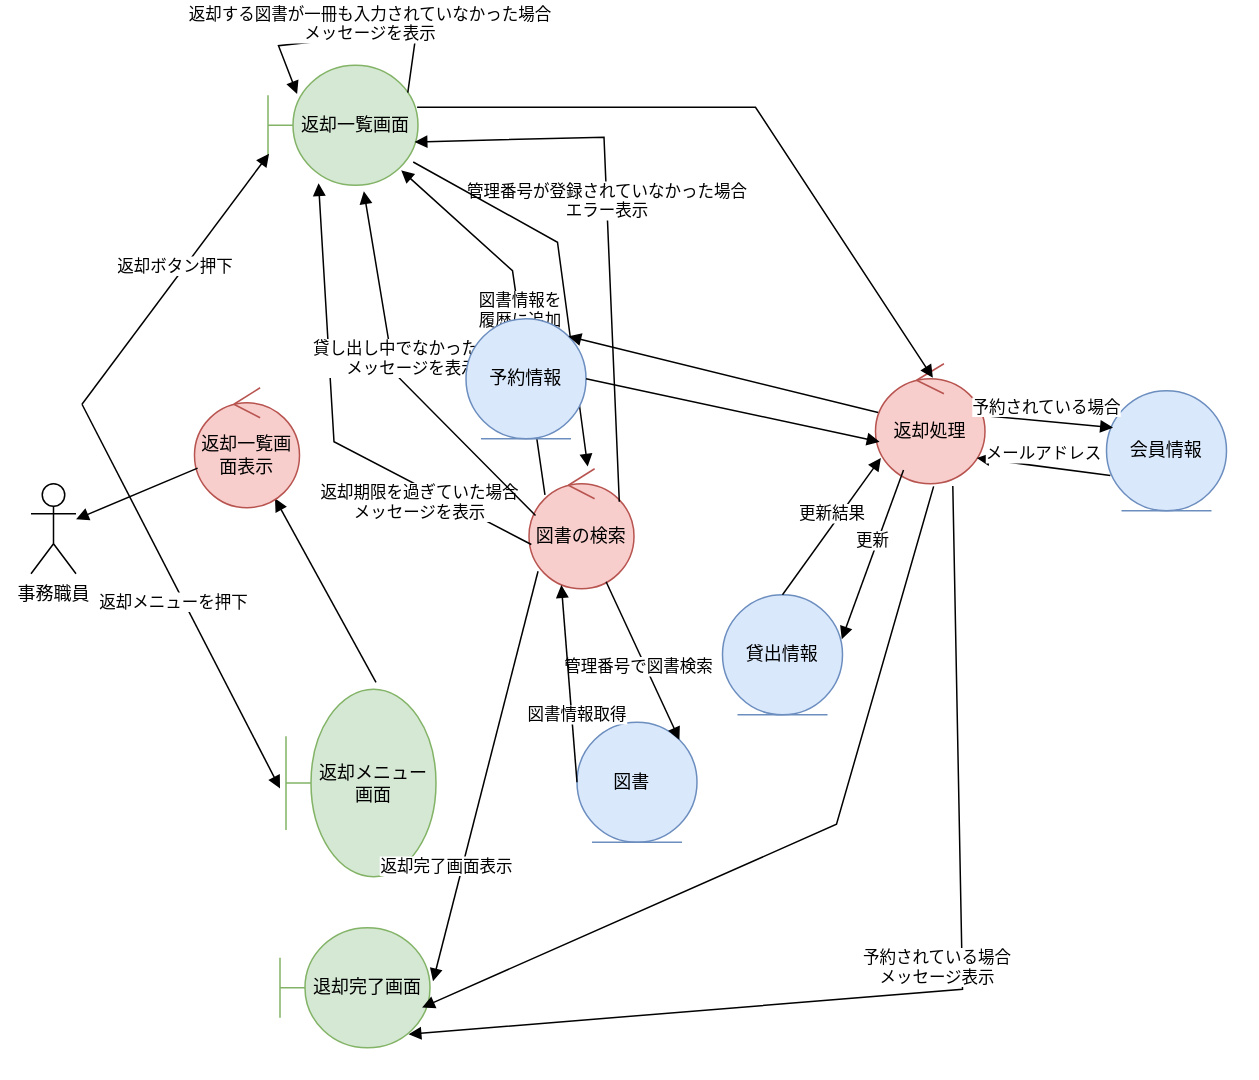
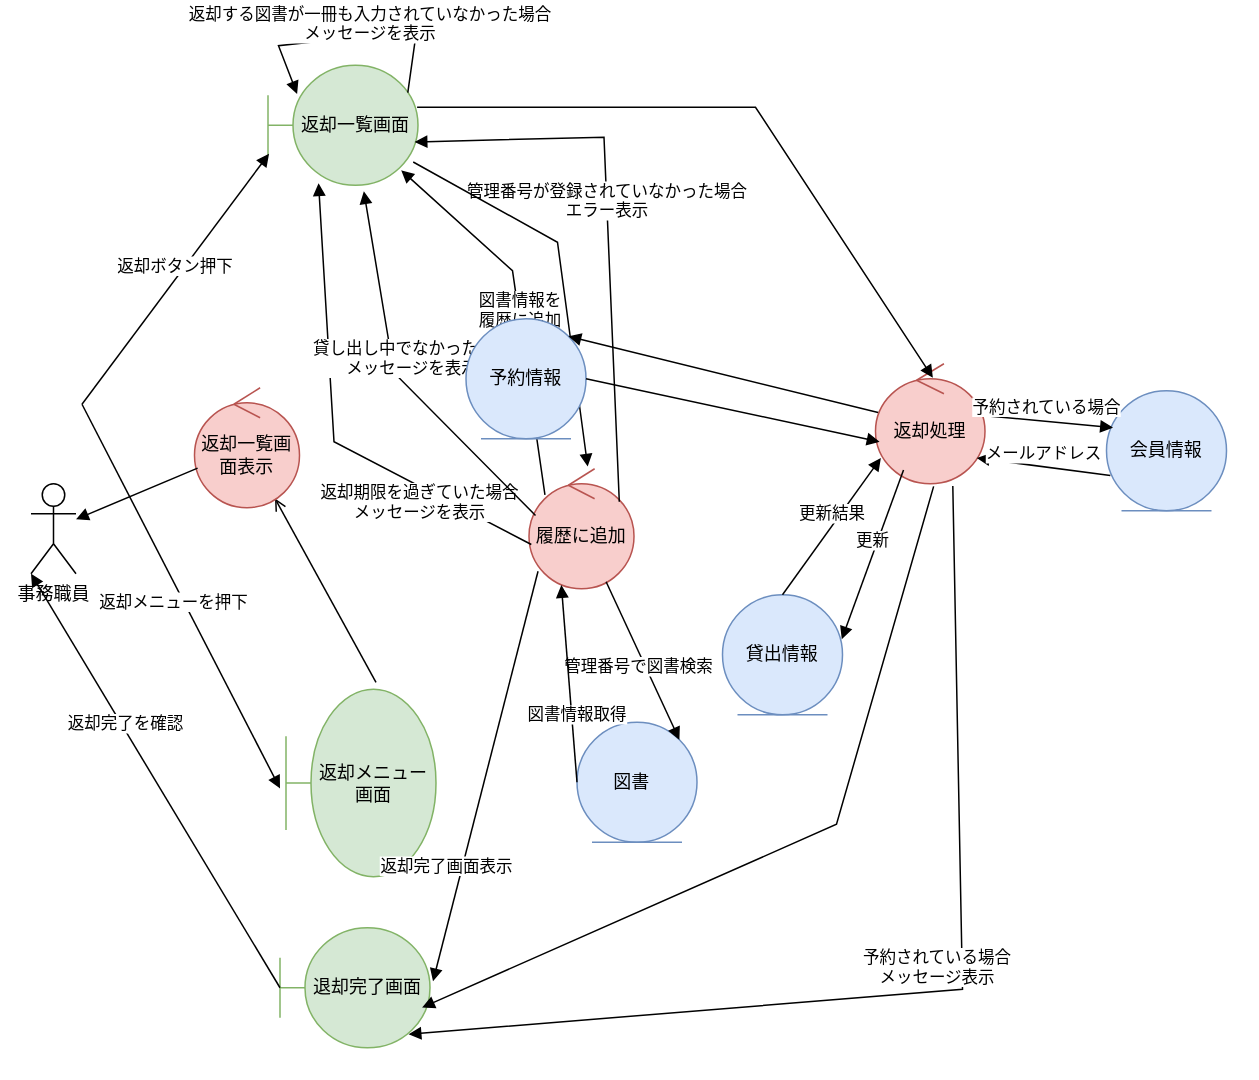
- <mxCell id="16" value="" style="html=1;verticalAlign=bottom;endArrow=block;curved=0;rounded=0;exitX=0.6;exitY=-0.037;exitDx=0;exitDy=0;exitPerimeter=0;" edge="1" parent="1" source="3" target="17"><mxGeometry x="0.311" width="80" relative="1" as="geometry"><mxPoint x="244" y="186" as="sourcePoint" /><mxPoint x="244" y="99" as="targetPoint" /><mxPoint as="offset" /></mxGeometry></mxCell>
+ <mxCell id="16" value="" style="html=1;verticalAlign=bottom;endArrow=open;curved=0;rounded=0;exitX=0.6;exitY=-0.037;exitDx=0;exitDy=0;exitPerimeter=0;" edge="1" parent="1" source="3" target="17"><mxGeometry x="0.311" width="80" relative="1" as="geometry"><mxPoint x="244" y="186" as="sourcePoint" /><mxPoint x="244" y="99" as="targetPoint" /><mxPoint as="offset" /></mxGeometry></mxCell>
- <mxCell id="6" value="図書の検索" style="ellipse;shape=umlControl;whiteSpace=wrap;html=1;fillColor=#f8cecc;strokeColor=#b85450;" vertex="1" parent="1"><mxGeometry x="352" y="312" width="70" height="80" as="geometry" /></mxCell>
+ <mxCell id="6" value="履歴に追加" style="ellipse;shape=umlControl;whiteSpace=wrap;html=1;fillColor=#f8cecc;strokeColor=#b85450;" vertex="1" parent="1"><mxGeometry x="352" y="312" width="70" height="80" as="geometry" /></mxCell>
+ <mxCell id="11" value="返却完了を確認" style="html=1;verticalAlign=bottom;endArrow=block;curved=0;rounded=0;entryX=0;entryY=1;entryDx=0;entryDy=0;entryPerimeter=0;exitX=0;exitY=0.5;exitDx=0;exitDy=0;exitPerimeter=0;" edge="1" parent="1" source="4" target="2"><mxGeometry x="0.22" y="2" width="80" relative="1" as="geometry"><mxPoint x="74" y="398.5" as="sourcePoint" /><mxPoint x="154" y="398.5" as="targetPoint" /><Array as="points" /><mxPoint as="offset" /></mxGeometry></mxCell>
